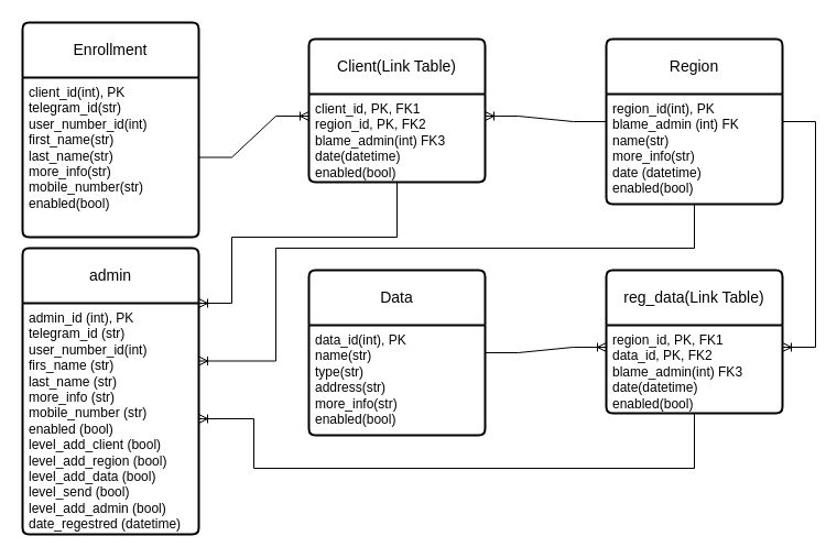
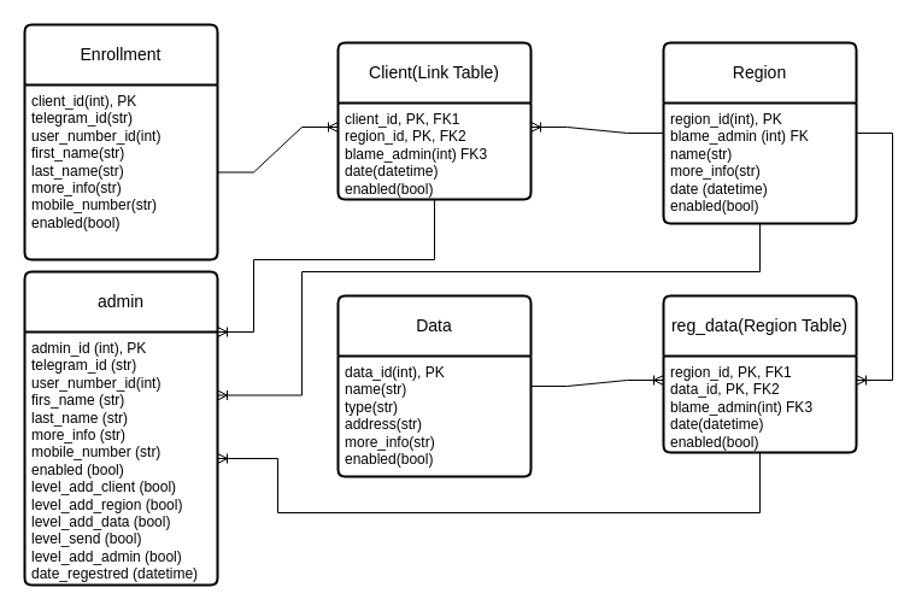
- <mxCell id="11" value="reg_data(Link Table)" style="swimlane;childLayout=stackLayout;horizontal=1;startSize=50;horizontalStack=0;rounded=1;fontSize=14;fontStyle=0;strokeWidth=2;resizeParent=0;resizeLast=1;shadow=0;dashed=0;align=center;arcSize=4;whiteSpace=wrap;html=1;" parent="1" vertex="1"><mxGeometry x="550" y="245" width="160" height="130" as="geometry" /></mxCell>
+ <mxCell id="11" value="reg_data(Region Table)" style="swimlane;childLayout=stackLayout;horizontal=1;startSize=50;horizontalStack=0;rounded=1;fontSize=14;fontStyle=0;strokeWidth=2;resizeParent=0;resizeLast=1;shadow=0;dashed=0;align=center;arcSize=4;whiteSpace=wrap;html=1;" parent="1" vertex="1"><mxGeometry x="550" y="245" width="160" height="130" as="geometry" /></mxCell>
